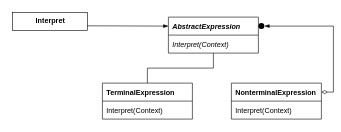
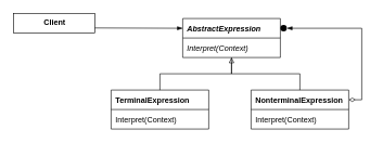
- <mxCell id="2" value="&lt;b&gt;Interpret&lt;/b&gt;" style="html=1;fontSize=12;startSize=25;arcSize=12;spacing=2;fillColor=none;" vertex="1" parent="1"><mxGeometry x="20" y="20" width="125" height="30" as="geometry" /></mxCell>
+ <mxCell id="2" value="&lt;b&gt;Client&lt;/b&gt;" style="html=1;fontSize=12;startSize=25;arcSize=12;spacing=2;fillColor=none;" vertex="1" parent="1"><mxGeometry x="20" y="20" width="125" height="30" as="geometry" /></mxCell>
+ <mxCell id="11" value="" style="edgeStyle=orthogonalEdgeStyle;rounded=0;orthogonalLoop=1;jettySize=auto;html=1;fontSize=12;startSize=30;endArrow=block;endFill=0;entryX=0.5;entryY=1;entryDx=0;entryDy=0;exitX=0.5;exitY=0;exitDx=0;exitDy=0;" edge="1" parent="1" source="7" target="3"><mxGeometry relative="1" as="geometry"><mxPoint x="255" y="148" as="sourcePoint" /><mxPoint x="360" y="88" as="targetPoint" /></mxGeometry></mxCell>
